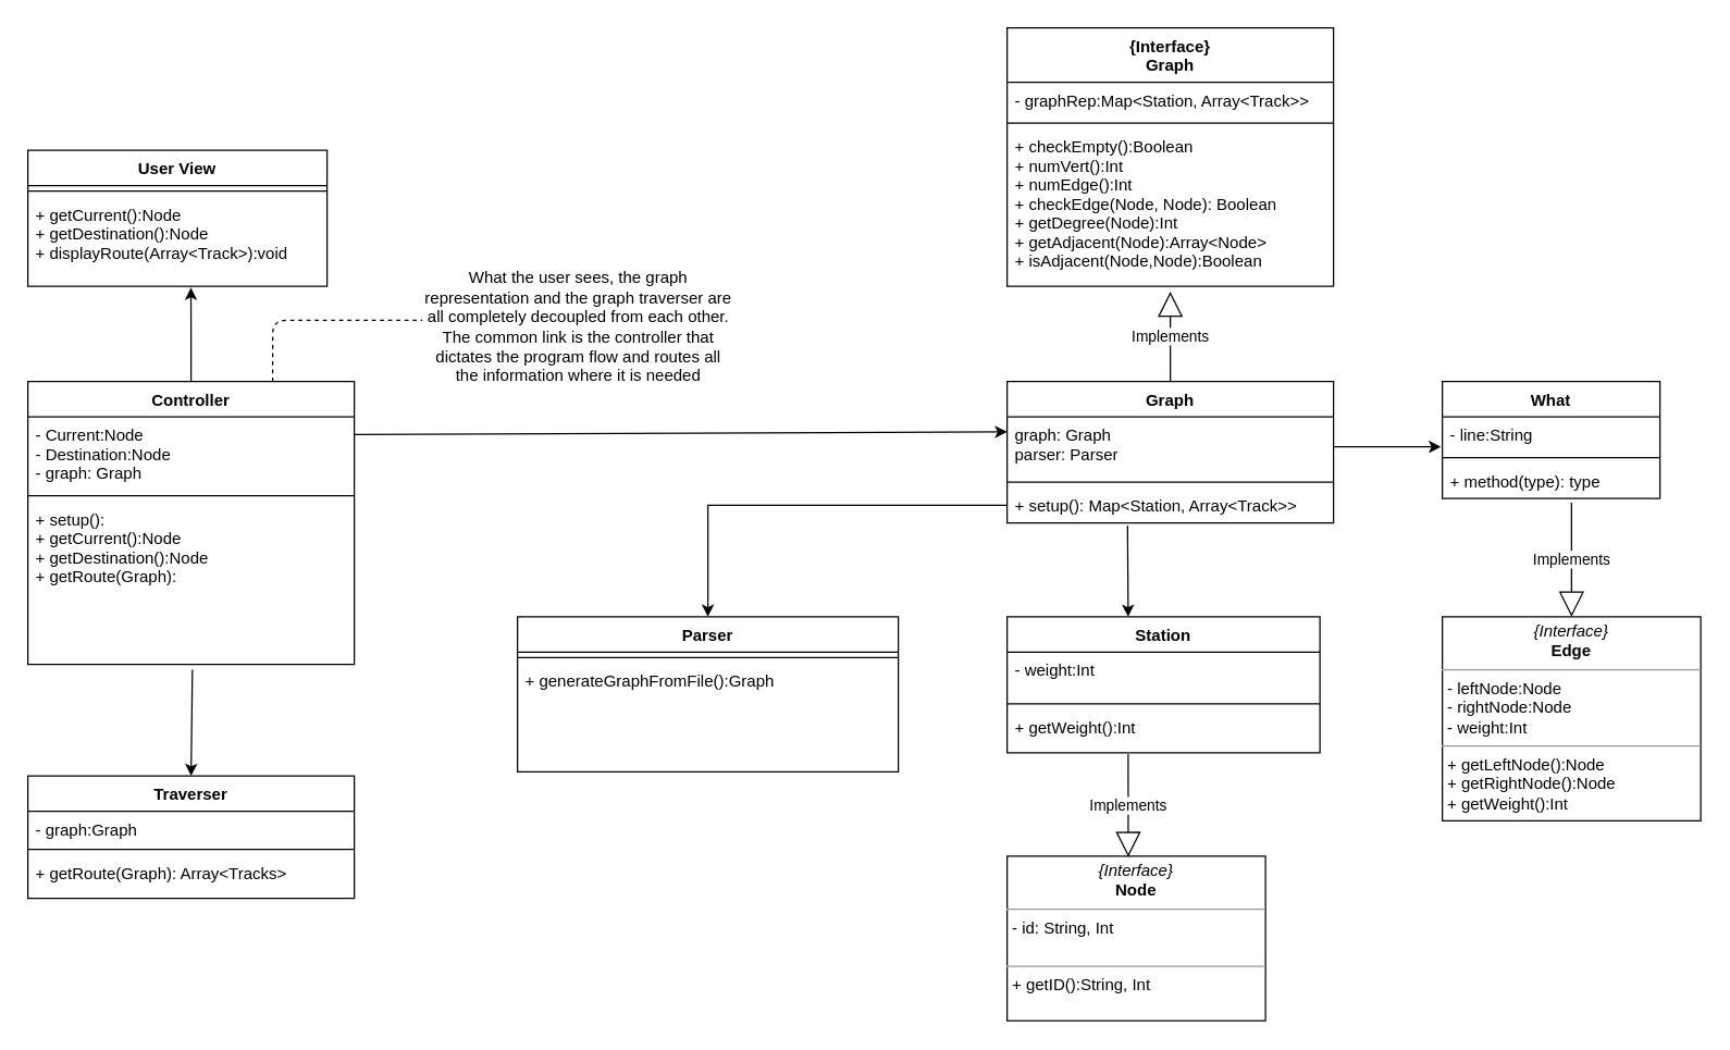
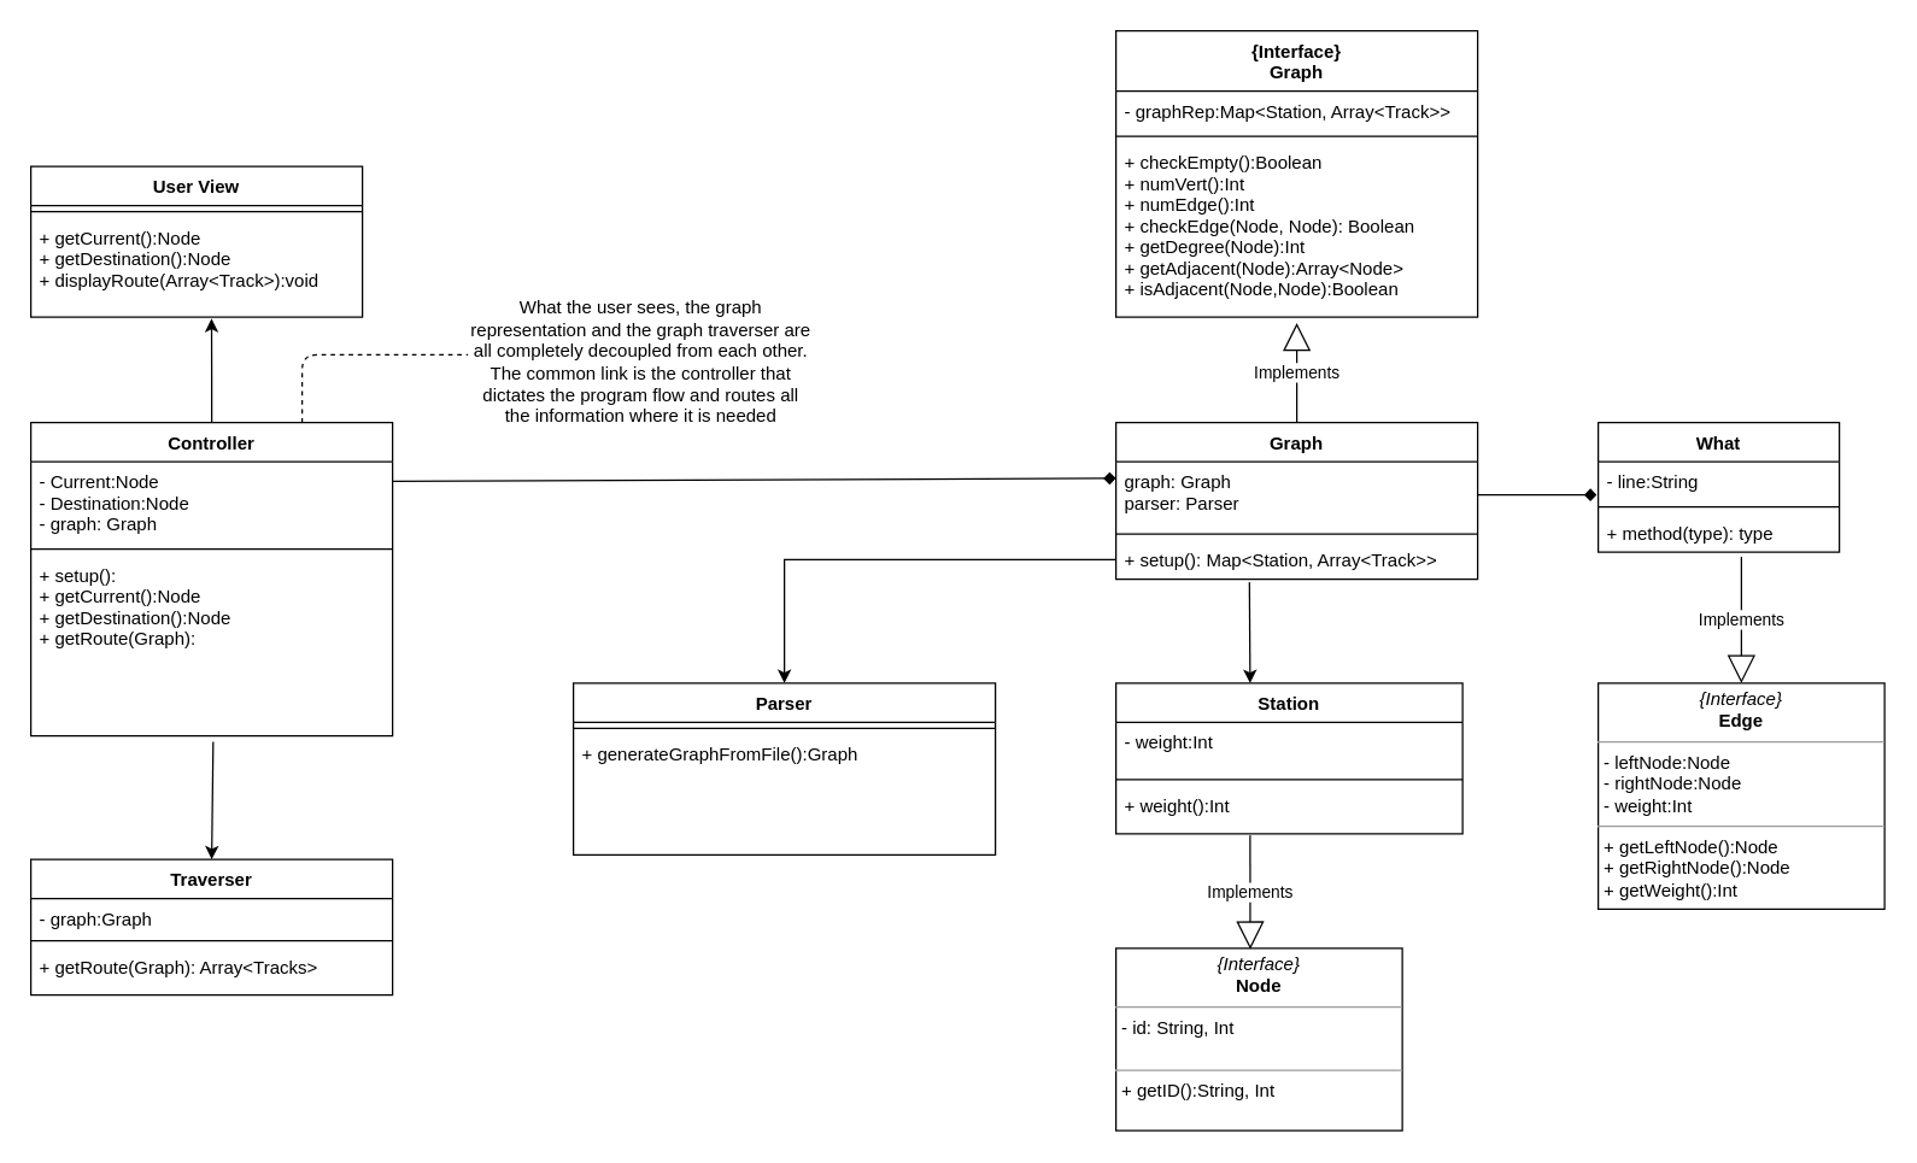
- <mxCell id="34" value="" style="endArrow=classic;html=1;exitX=0.998;exitY=0.242;exitDx=0;exitDy=0;entryX=0;entryY=0.25;entryDx=0;entryDy=0;exitPerimeter=0;entryPerimeter=0;" edge="1" parent="1" source="22" target="38"><mxGeometry width="50" height="50" relative="1" as="geometry"><mxPoint x="420" y="390" as="sourcePoint" /><mxPoint x="780" y="280" as="targetPoint" /><Array as="points" /></mxGeometry></mxCell>
+ <mxCell id="34" value="" style="endArrow=diamond;html=1;exitX=0.998;exitY=0.242;exitDx=0;exitDy=0;entryX=0;entryY=0.25;entryDx=0;entryDy=0;exitPerimeter=0;entryPerimeter=0;" edge="1" parent="1" source="22" target="38"><mxGeometry width="50" height="50" relative="1" as="geometry"><mxPoint x="420" y="390" as="sourcePoint" /><mxPoint x="780" y="280" as="targetPoint" /><Array as="points" /></mxGeometry></mxCell>
- <mxCell id="36" value="" style="endArrow=classic;html=1;exitX=1;exitY=0.5;exitDx=0;exitDy=0;entryX=-0.006;entryY=0.846;entryDx=0;entryDy=0;entryPerimeter=0;" edge="1" parent="1" source="38" target="27"><mxGeometry width="50" height="50" relative="1" as="geometry"><mxPoint x="921" y="344" as="sourcePoint" /><mxPoint x="1080" y="354" as="targetPoint" /></mxGeometry></mxCell>
+ <mxCell id="36" value="" style="endArrow=diamond;html=1;exitX=1;exitY=0.5;exitDx=0;exitDy=0;entryX=-0.006;entryY=0.846;entryDx=0;entryDy=0;entryPerimeter=0;" edge="1" parent="1" source="38" target="27"><mxGeometry width="50" height="50" relative="1" as="geometry"><mxPoint x="921" y="344" as="sourcePoint" /><mxPoint x="1080" y="354" as="targetPoint" /></mxGeometry></mxCell>
- <mxCell id="19" value="+ getWeight():Int" style="text;strokeColor=none;fillColor=none;align=left;verticalAlign=top;spacingLeft=4;spacingRight=4;overflow=hidden;rotatable=0;points=[[0,0.5],[1,0.5]];portConstraint=eastwest;" vertex="1" parent="16"><mxGeometry y="68" width="230" height="32" as="geometry" /></mxCell>
+ <mxCell id="19" value="+ weight():Int" style="text;strokeColor=none;fillColor=none;align=left;verticalAlign=top;spacingLeft=4;spacingRight=4;overflow=hidden;rotatable=0;points=[[0,0.5],[1,0.5]];portConstraint=eastwest;" vertex="1" parent="16"><mxGeometry y="68" width="230" height="32" as="geometry" /></mxCell>
